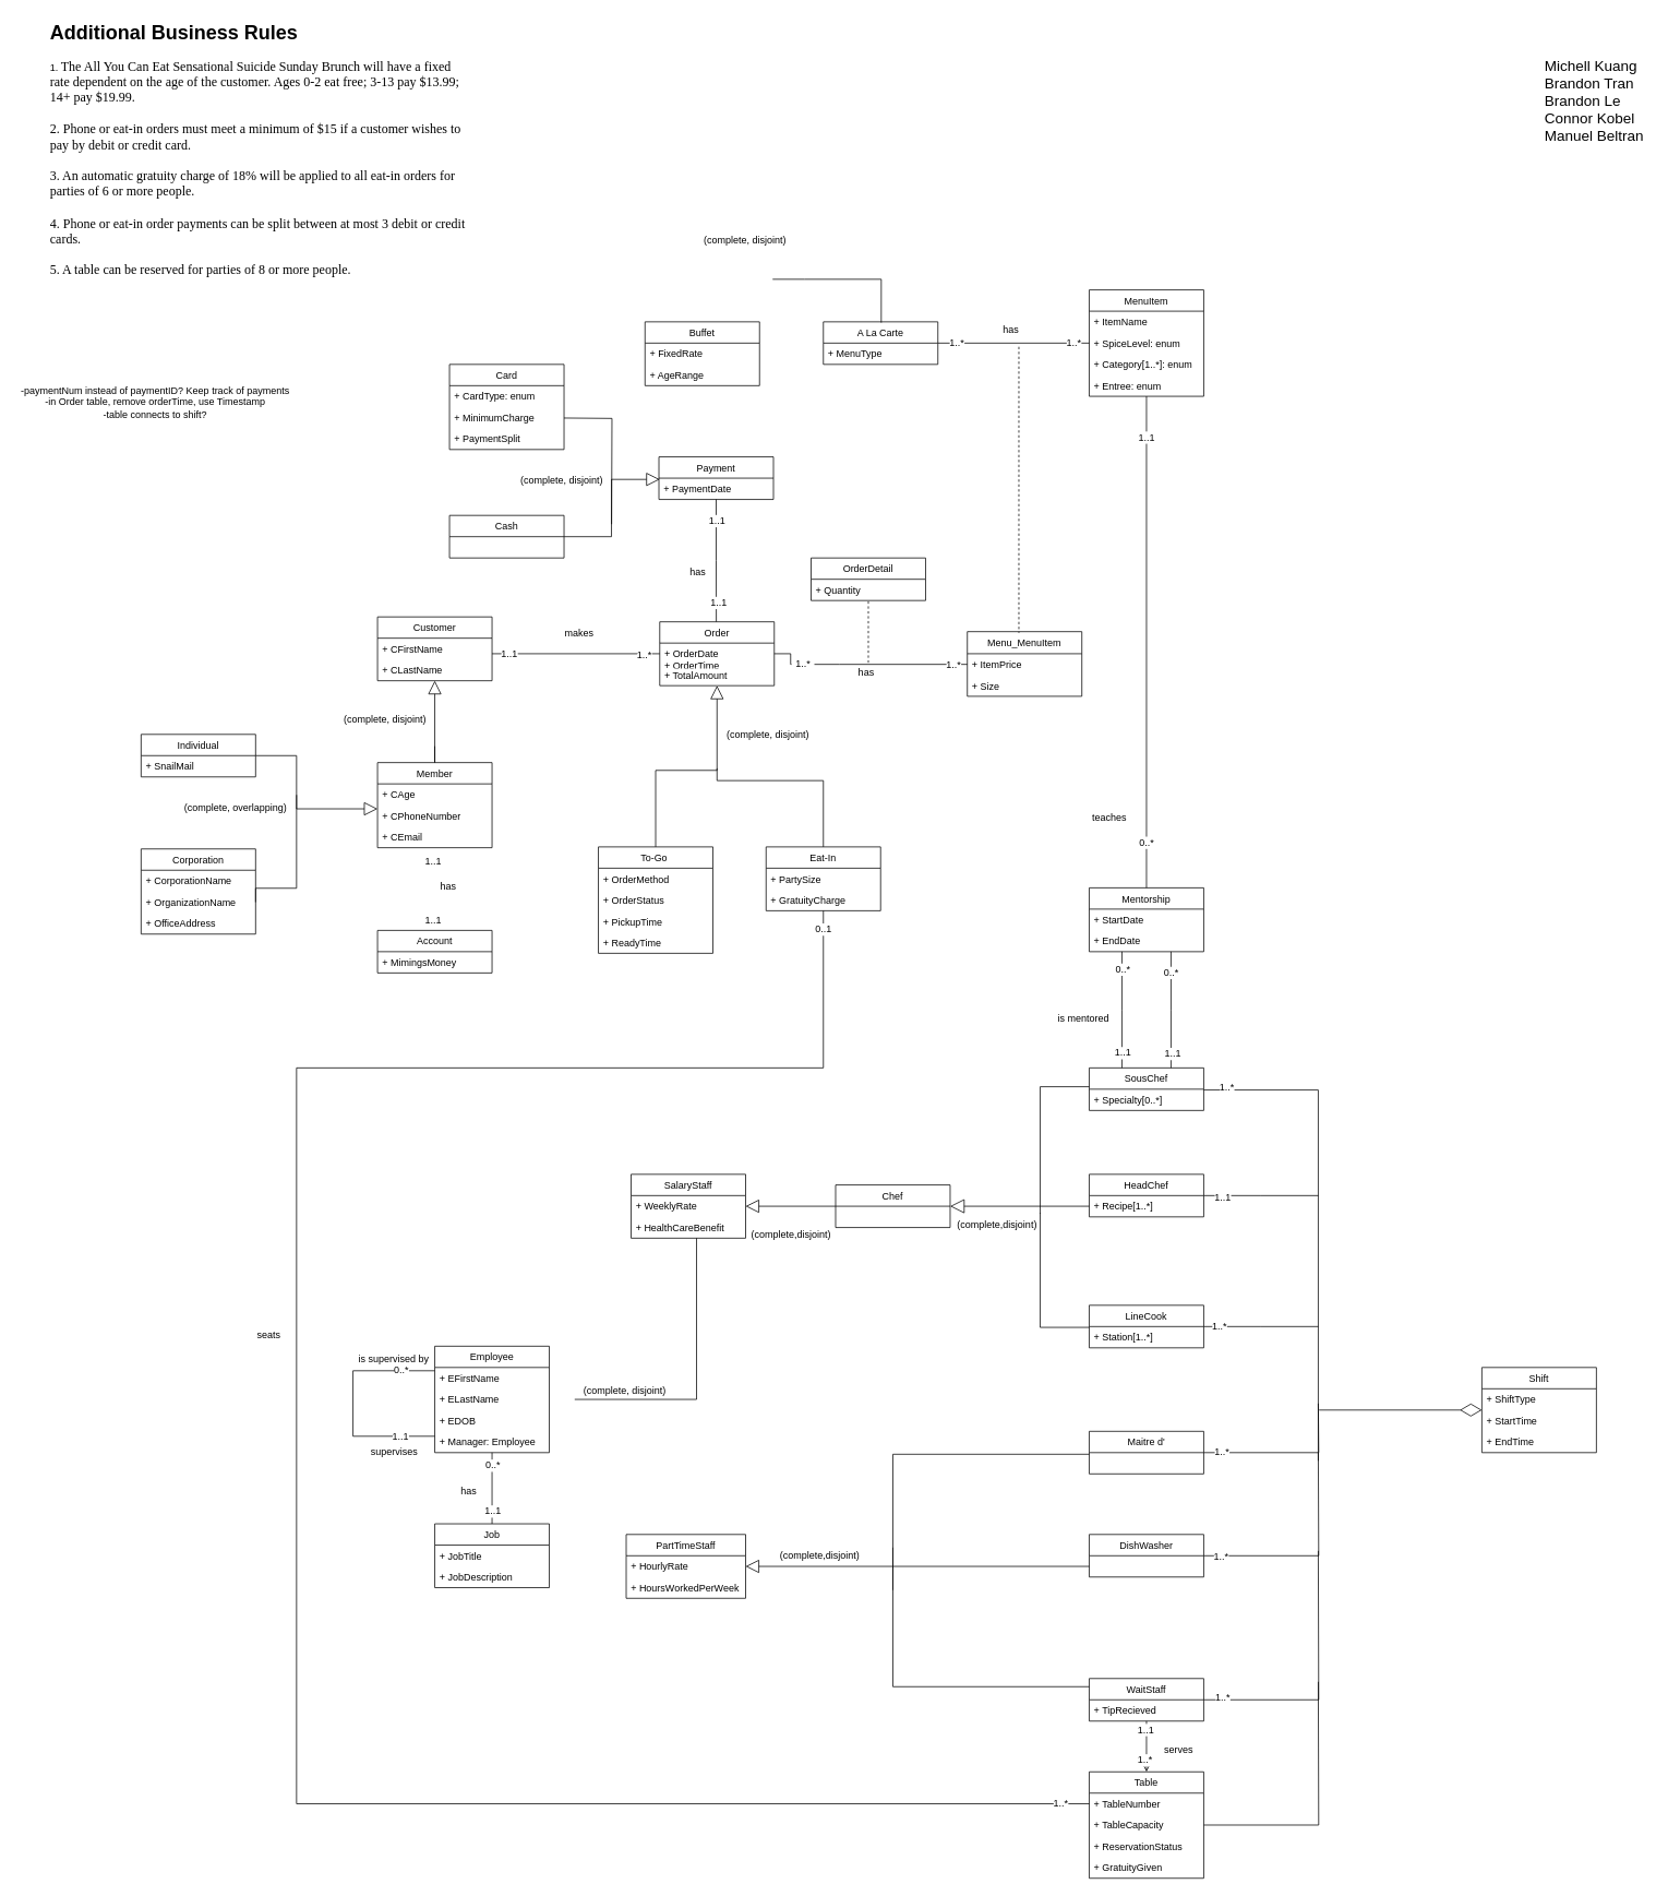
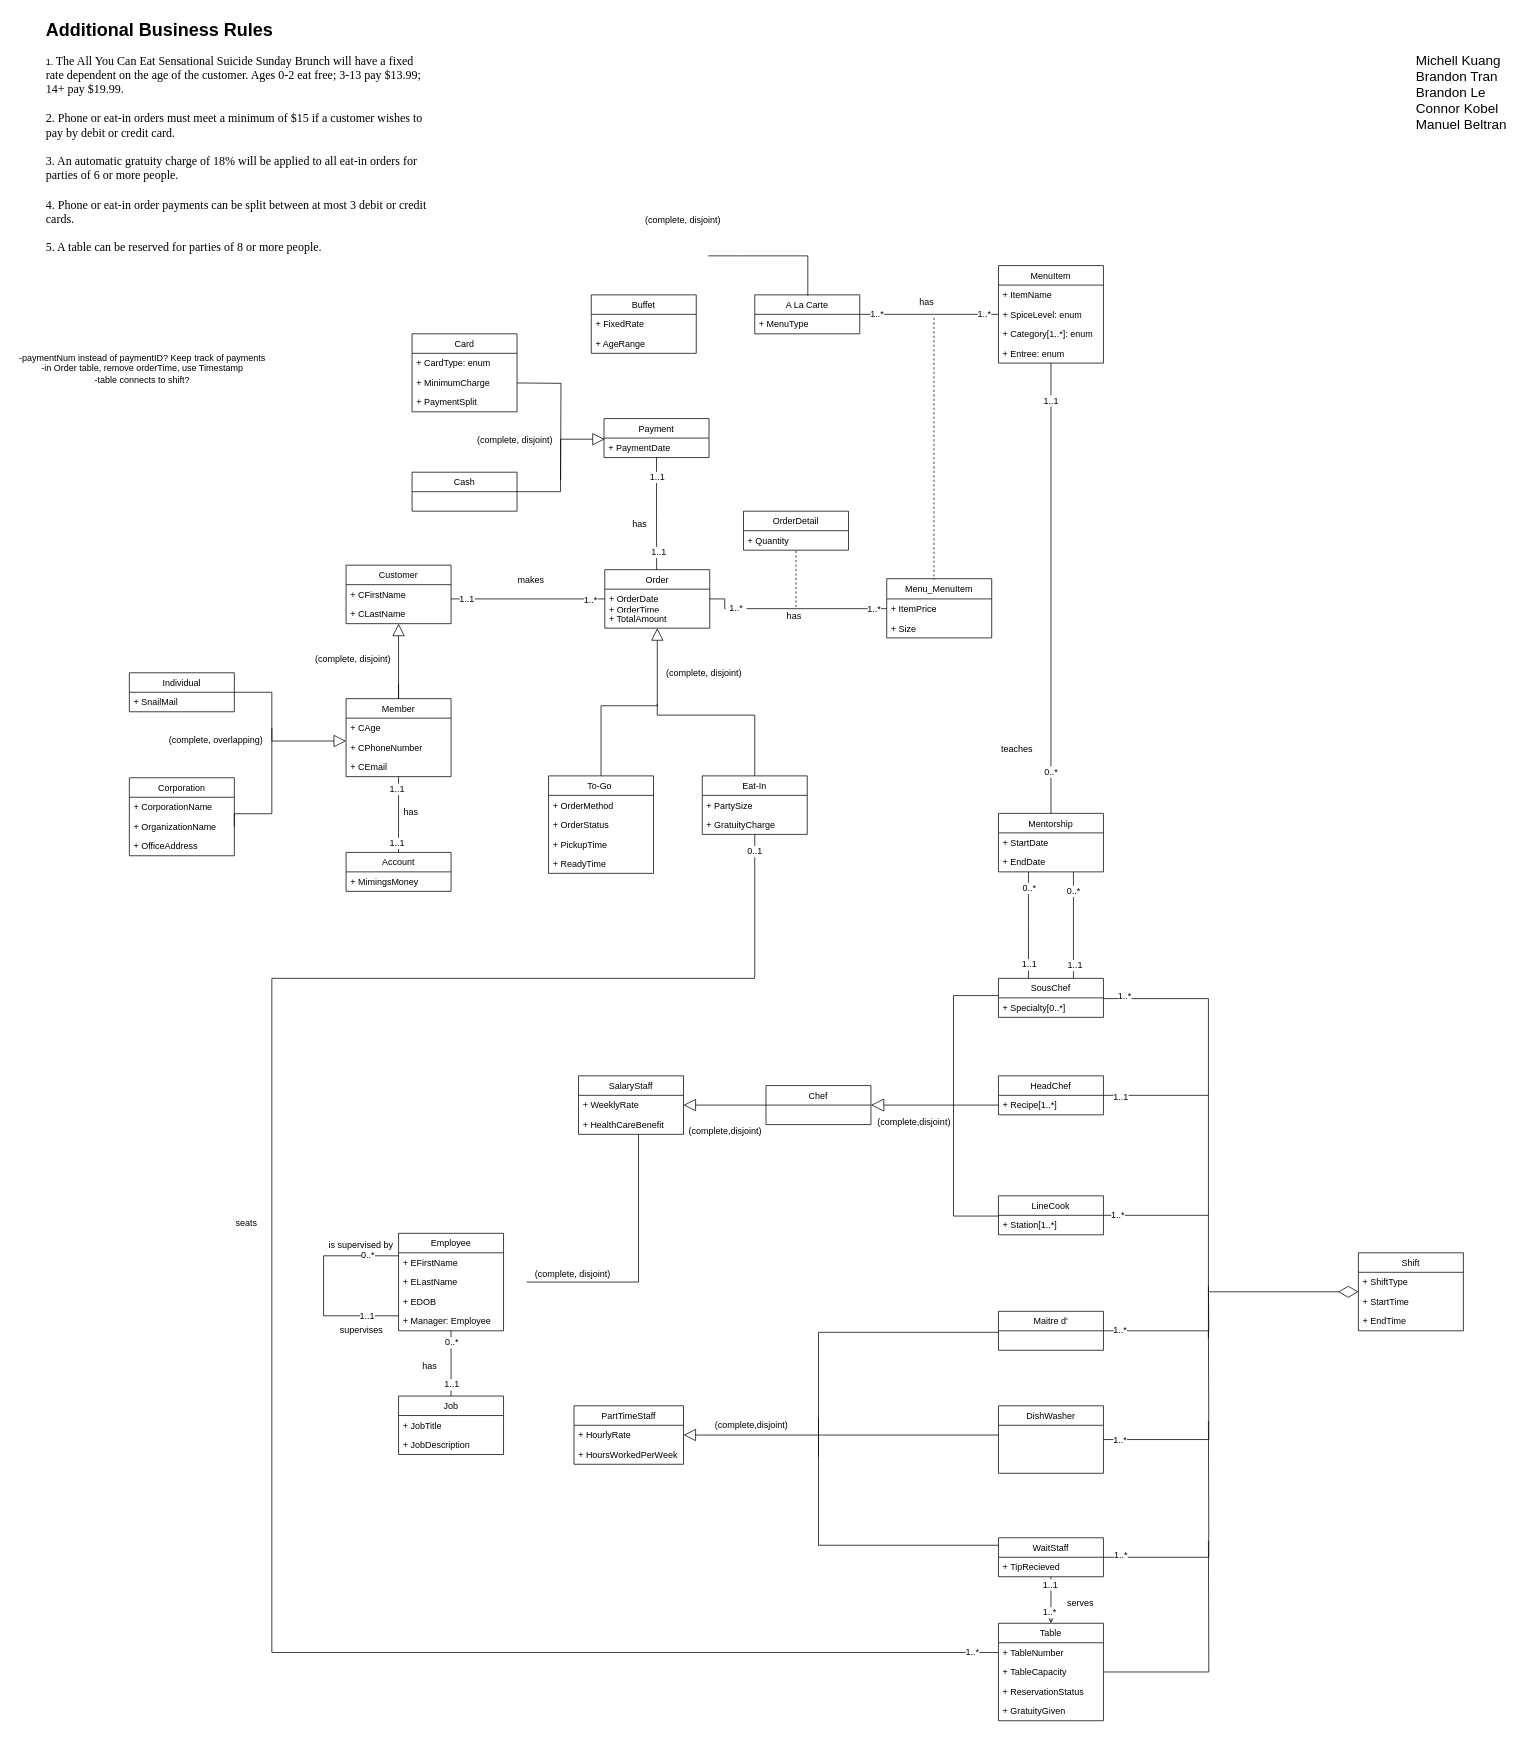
+ <mxCell id="163" value="" style="edgeStyle=orthogonalEdgeStyle;rounded=0;orthogonalLoop=1;jettySize=auto;html=1;endArrow=none;endFill=0;" parent="1" source="164" target="168" edge="1"><mxGeometry relative="1" as="geometry" /></mxCell>
- <mxCell id="79" value="is mentored" style="text;html=1;resizable=0;points=[];autosize=1;align=left;verticalAlign=top;spacingTop=-4;" parent="1" vertex="1"><mxGeometry x="1291" y="1234" width="80" height="20" as="geometry" /></mxCell>
- <mxCell id="43" value="DishWasher" style="swimlane;fontStyle=0;childLayout=stackLayout;horizontal=1;startSize=26;fillColor=none;horizontalStack=0;resizeParent=1;resizeParentMax=0;resizeLast=0;collapsible=1;marginBottom=0;" parent="1" vertex="1"><mxGeometry x="1331" y="1874" width="140" height="52" as="geometry" /></mxCell>
+ <mxCell id="43" value="DishWasher" style="swimlane;fontStyle=0;childLayout=stackLayout;horizontal=1;startSize=26;fillColor=none;horizontalStack=0;resizeParent=1;resizeParentMax=0;resizeLast=0;collapsible=1;marginBottom=0;" parent="1" vertex="1"><mxGeometry x="1331" y="1874" width="140" height="90" as="geometry" /></mxCell>
